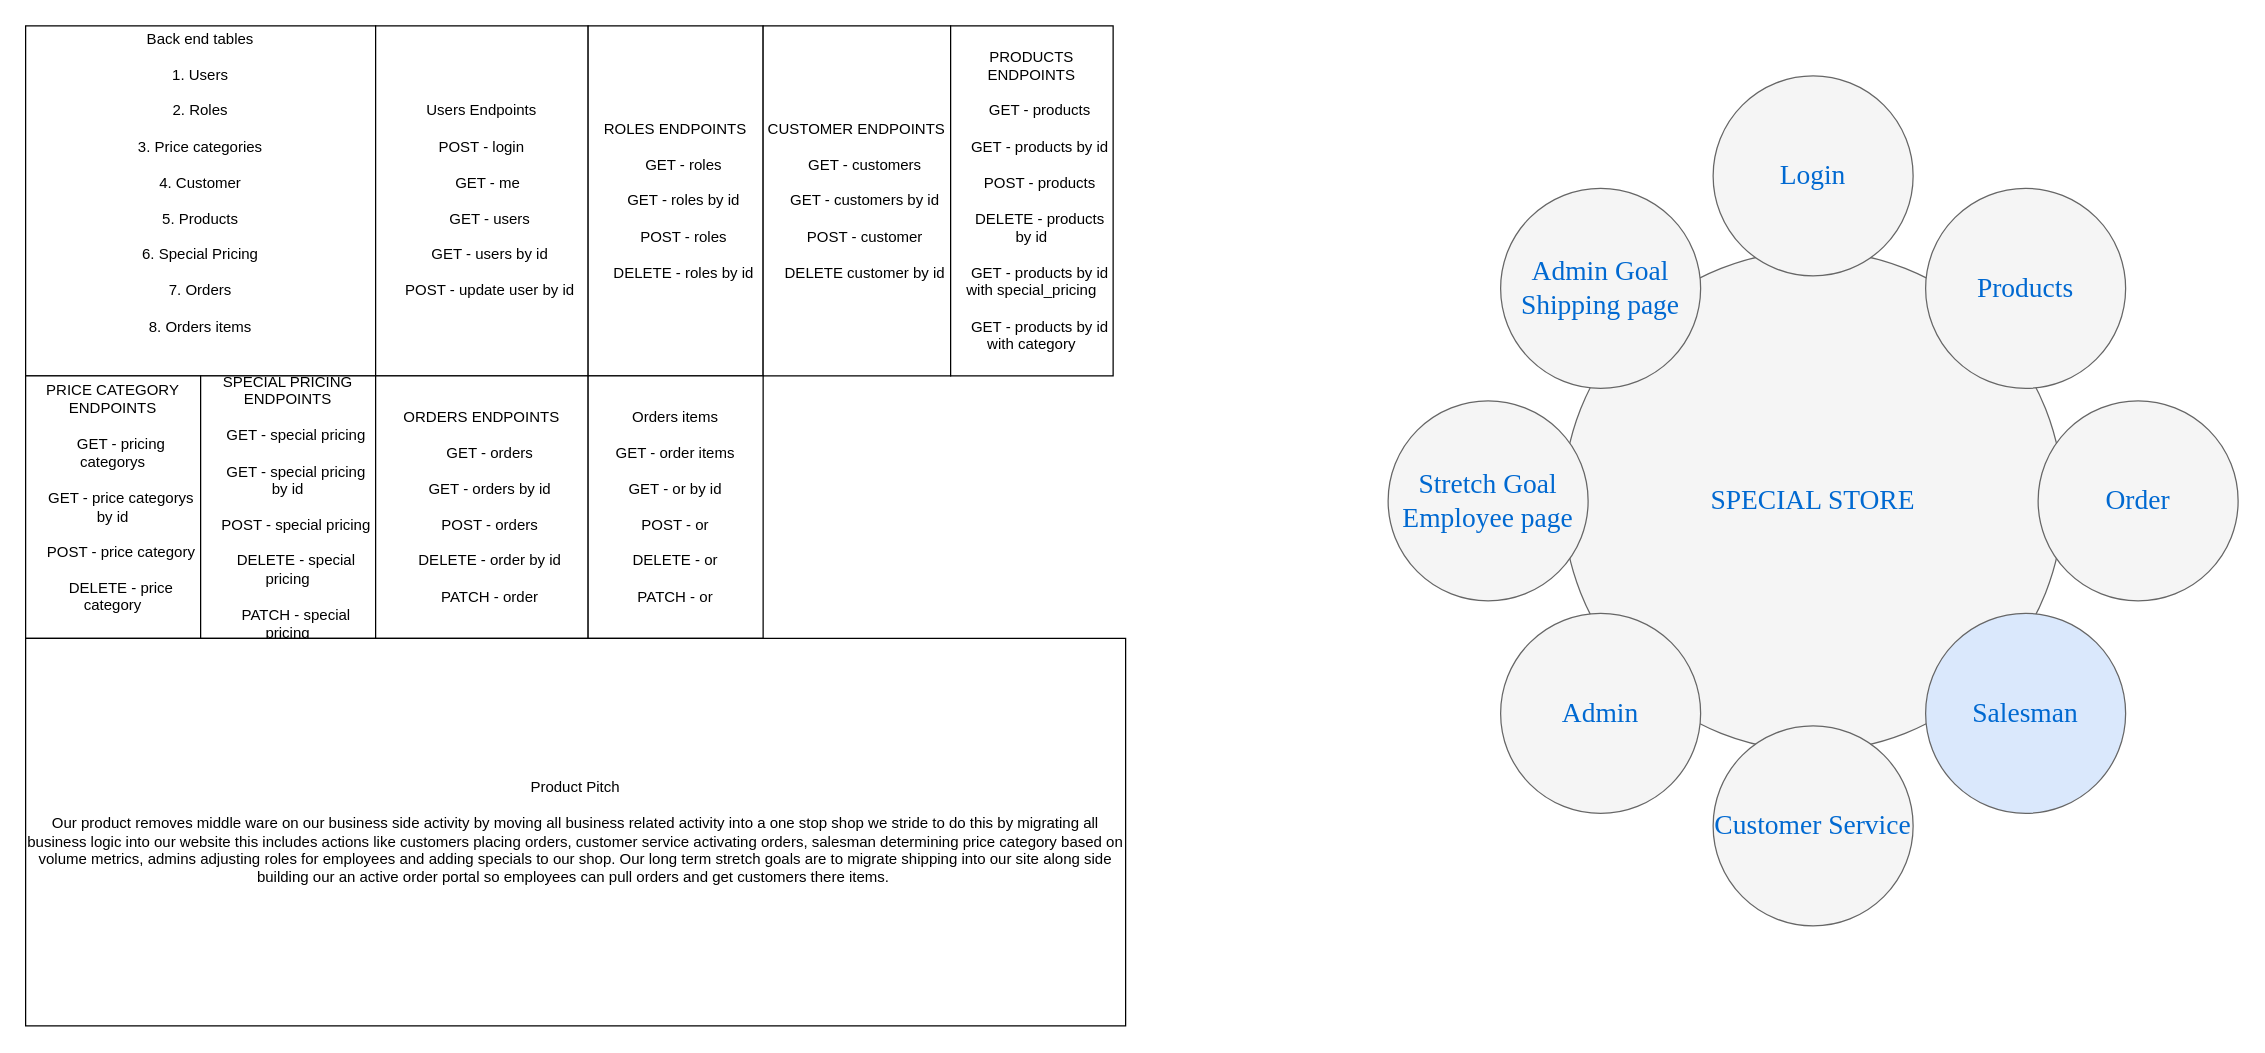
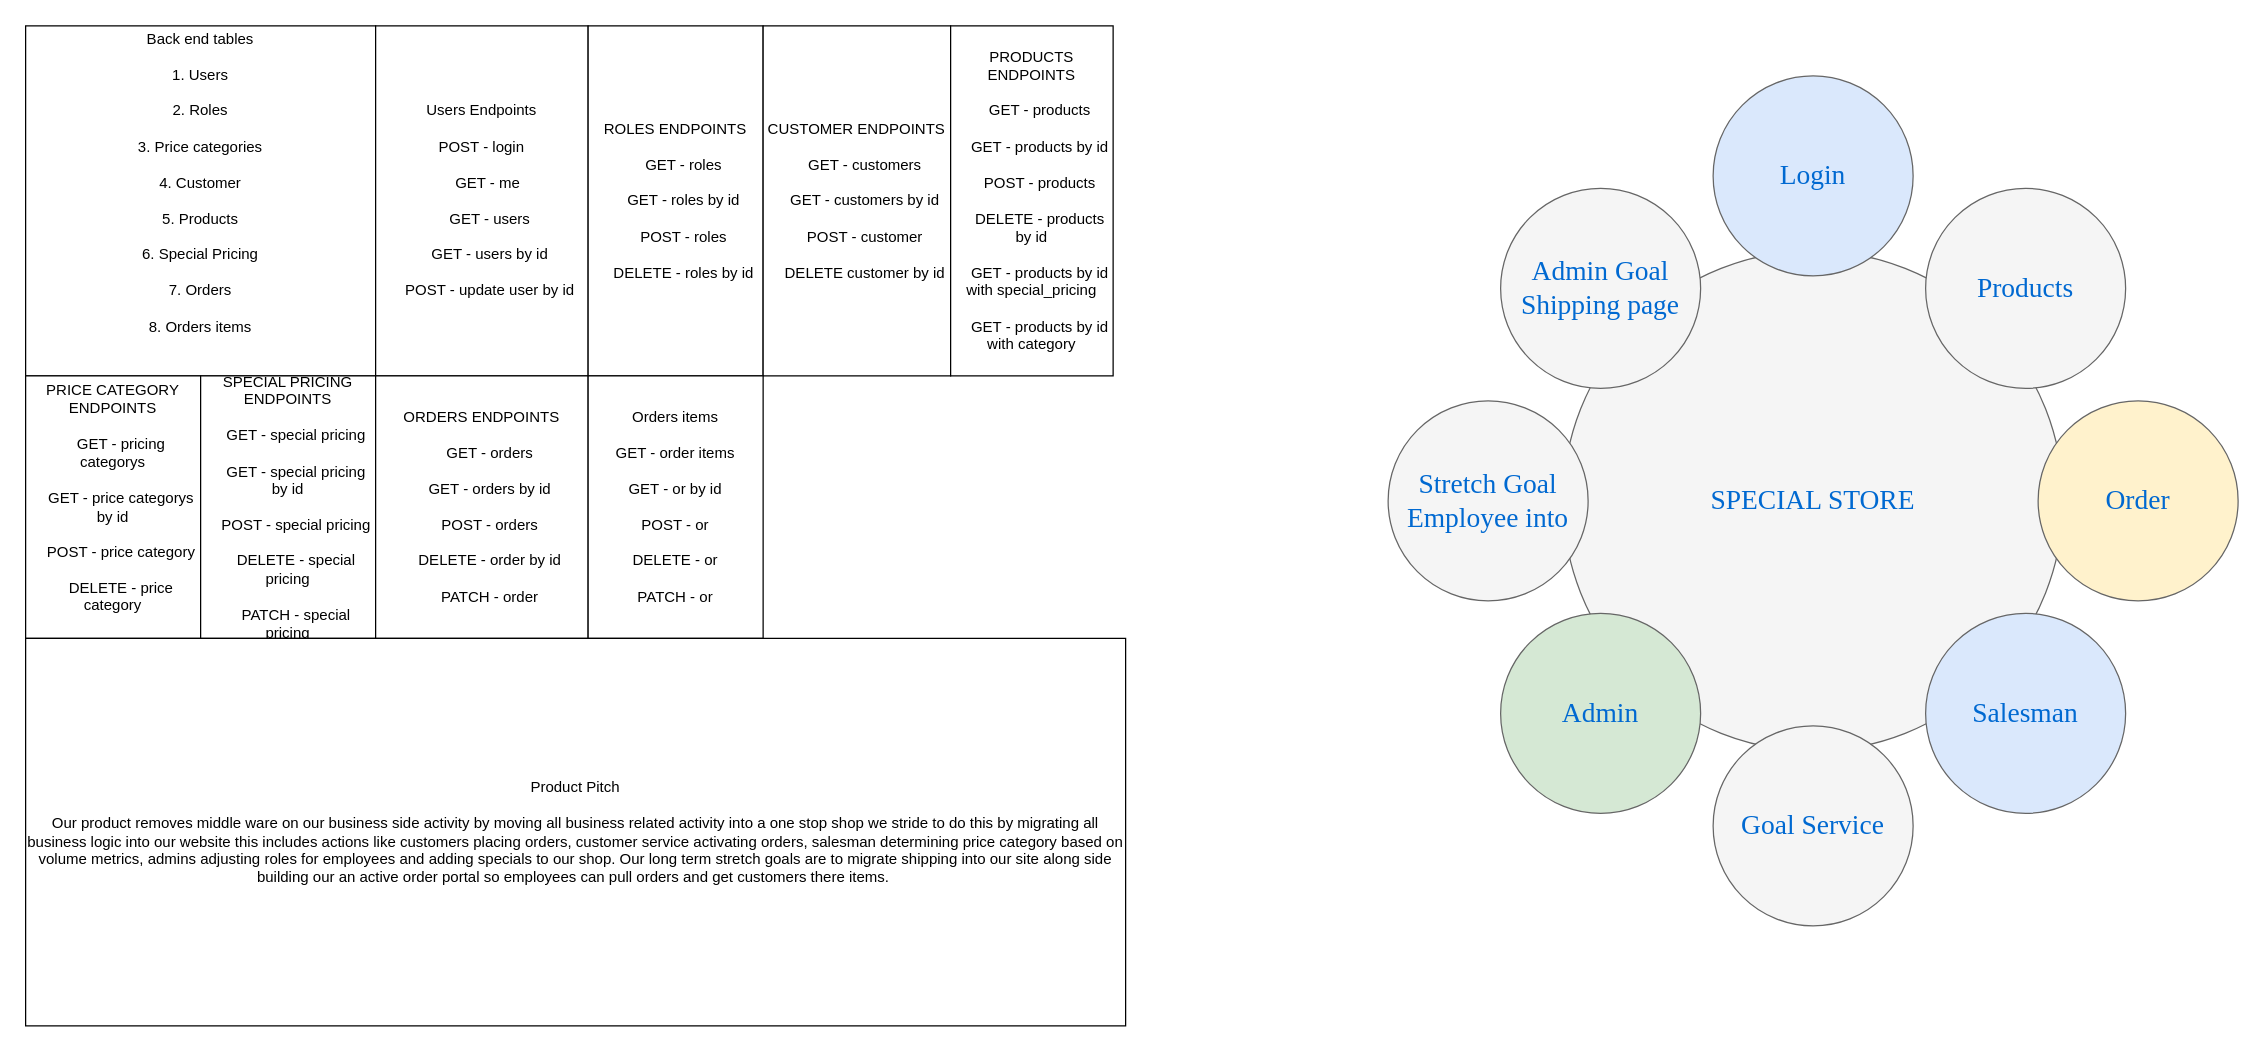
- <mxCell id="3" value="Login" style="ellipse;whiteSpace=wrap;html=1;rounded=0;shadow=0;dashed=0;comic=0;fontFamily=Verdana;fontSize=22;fontColor=#0069D1;fillColor=#f5f5f5;strokeColor=#666666;" parent="1" vertex="1"><mxGeometry x="1370" y="60" width="160" height="160" as="geometry" /></mxCell>
+ <mxCell id="3" value="Login" style="ellipse;whiteSpace=wrap;html=1;rounded=0;shadow=0;dashed=0;comic=0;fontFamily=Verdana;fontSize=22;fontColor=#0069D1;fillColor=#dae8fc;strokeColor=#666666;" parent="1" vertex="1"><mxGeometry x="1370" y="60" width="160" height="160" as="geometry" /></mxCell>
- <mxCell id="6" value="Stretch Goal Employee page" style="ellipse;whiteSpace=wrap;html=1;rounded=0;shadow=0;dashed=0;comic=0;fontFamily=Verdana;fontSize=22;fontColor=#0069D1;fillColor=#f5f5f5;strokeColor=#666666;" parent="1" vertex="1"><mxGeometry x="1110" y="320" width="160" height="160" as="geometry" /></mxCell>
+ <mxCell id="6" value="Stretch Goal Employee into" style="ellipse;whiteSpace=wrap;html=1;rounded=0;shadow=0;dashed=0;comic=0;fontFamily=Verdana;fontSize=22;fontColor=#0069D1;fillColor=#f5f5f5;strokeColor=#666666;" parent="1" vertex="1"><mxGeometry x="1110" y="320" width="160" height="160" as="geometry" /></mxCell>
- <mxCell id="5" value="Order" style="ellipse;whiteSpace=wrap;html=1;rounded=0;shadow=0;dashed=0;comic=0;fontFamily=Verdana;fontSize=22;fontColor=#0069D1;fillColor=#f5f5f5;strokeColor=#666666;" parent="1" vertex="1"><mxGeometry x="1630" y="320" width="160" height="160" as="geometry" /></mxCell>
+ <mxCell id="5" value="Order" style="ellipse;whiteSpace=wrap;html=1;rounded=0;shadow=0;dashed=0;comic=0;fontFamily=Verdana;fontSize=22;fontColor=#0069D1;fillColor=#fff2cc;strokeColor=#666666;" parent="1" vertex="1"><mxGeometry x="1630" y="320" width="160" height="160" as="geometry" /></mxCell>
- <mxCell id="10" value="Admin" style="ellipse;whiteSpace=wrap;html=1;rounded=0;shadow=0;dashed=0;comic=0;fontFamily=Verdana;fontSize=22;fontColor=#0069D1;fillColor=#f5f5f5;strokeColor=#666666;" parent="1" vertex="1"><mxGeometry x="1200" y="490" width="160" height="160" as="geometry" /></mxCell>
+ <mxCell id="10" value="Admin" style="ellipse;whiteSpace=wrap;html=1;rounded=0;shadow=0;dashed=0;comic=0;fontFamily=Verdana;fontSize=22;fontColor=#0069D1;fillColor=#d5e8d4;strokeColor=#666666;" parent="1" vertex="1"><mxGeometry x="1200" y="490" width="160" height="160" as="geometry" /></mxCell>
- <mxCell id="4" value="Customer Service" style="ellipse;whiteSpace=wrap;html=1;rounded=0;shadow=0;dashed=0;comic=0;fontFamily=Verdana;fontSize=22;fontColor=#0069D1;fillColor=#f5f5f5;strokeColor=#666666;" parent="1" vertex="1"><mxGeometry x="1370" y="580" width="160" height="160" as="geometry" /></mxCell>
+ <mxCell id="4" value="Goal Service" style="ellipse;whiteSpace=wrap;html=1;rounded=0;shadow=0;dashed=0;comic=0;fontFamily=Verdana;fontSize=22;fontColor=#0069D1;fillColor=#f5f5f5;strokeColor=#666666;" parent="1" vertex="1"><mxGeometry x="1370" y="580" width="160" height="160" as="geometry" /></mxCell>
